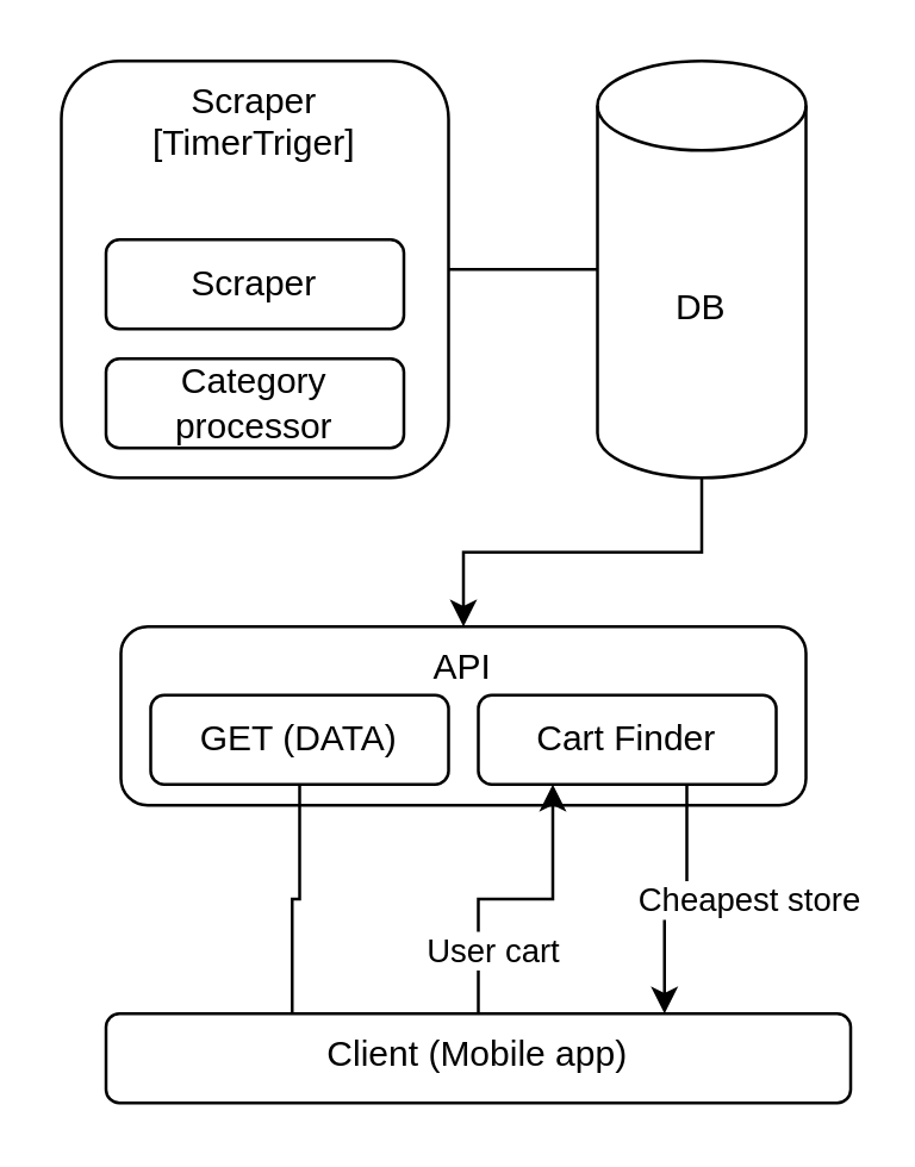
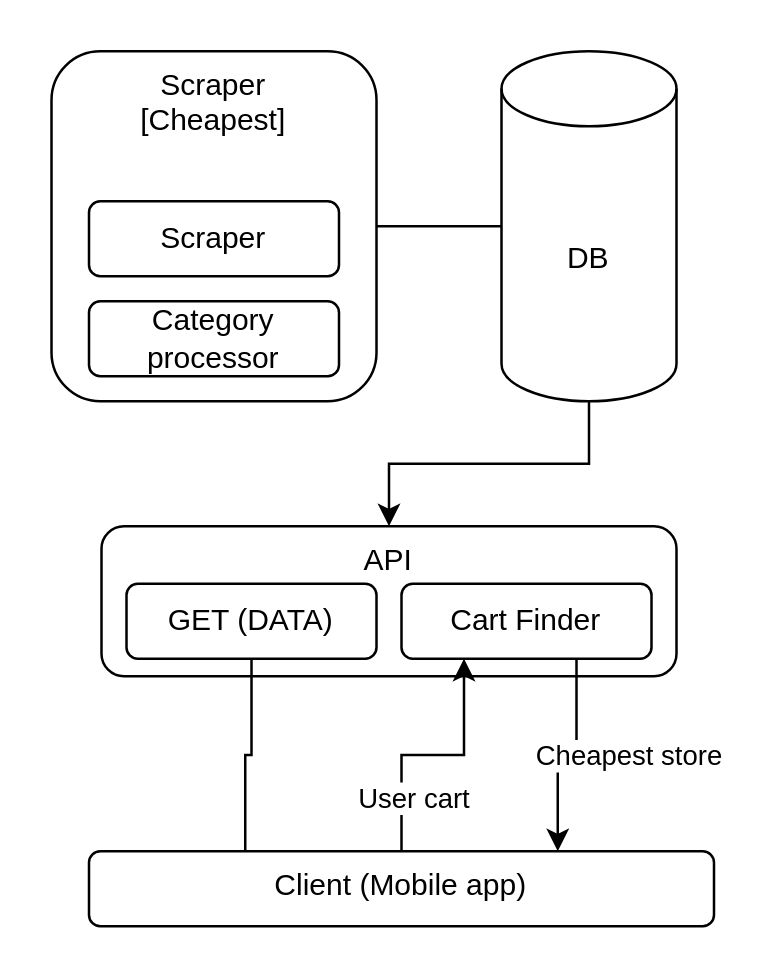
- <mxCell id="4" value="Scraper&lt;br&gt;[TimerTriger]" style="rounded=1;whiteSpace=wrap;html=1;verticalAlign=top;" parent="1" vertex="1"><mxGeometry x="20" y="20" width="130" height="140" as="geometry" /></mxCell>
+ <mxCell id="4" value="Scraper&lt;br&gt;[Cheapest]" style="rounded=1;whiteSpace=wrap;html=1;verticalAlign=top;" parent="1" vertex="1"><mxGeometry x="20" y="20" width="130" height="140" as="geometry" /></mxCell>
